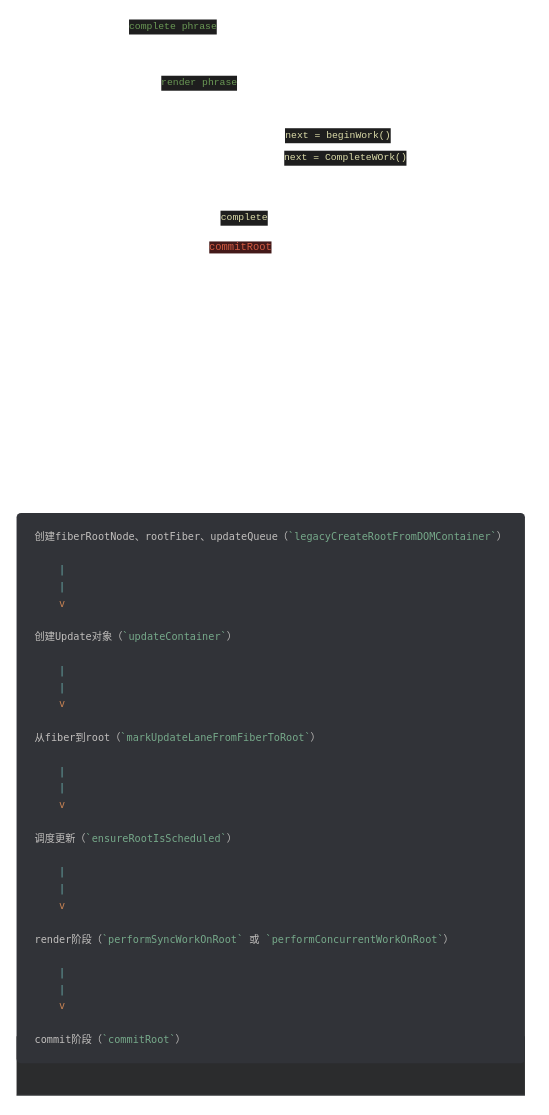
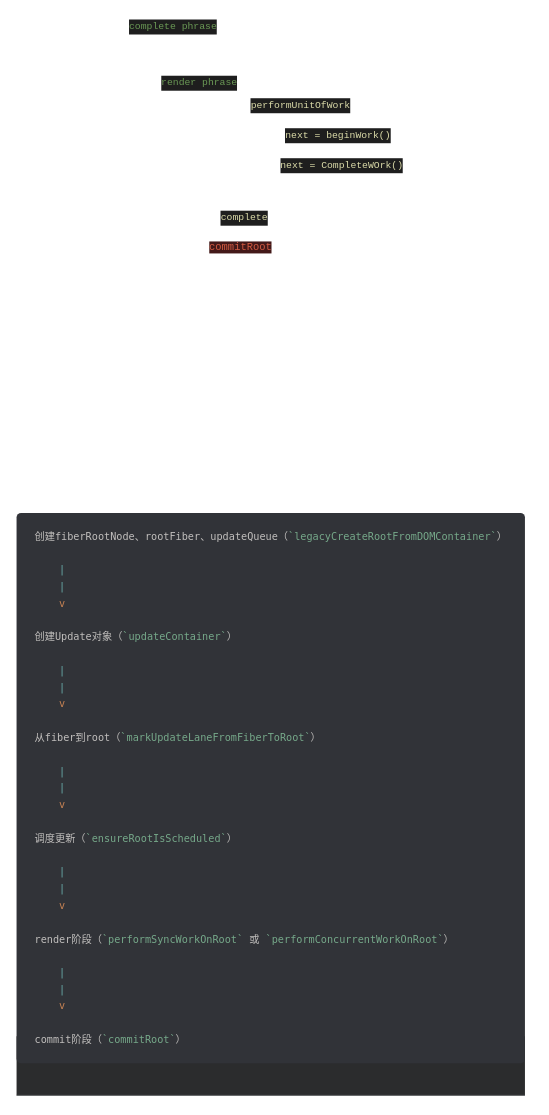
+ <mxCell id="4" value="&lt;div style=&quot;color: rgb(212 , 212 , 212) ; background-color: rgb(30 , 30 , 30) ; font-family: &amp;#34;source code pro&amp;#34; , &amp;#34;menlo&amp;#34; , &amp;#34;monaco&amp;#34; , &amp;#34;courier new&amp;#34; , monospace , &amp;#34;menlo&amp;#34; , &amp;#34;monaco&amp;#34; , &amp;#34;courier new&amp;#34; , monospace ; font-size: 13px ; line-height: 20px&quot;&gt;&lt;span style=&quot;color: #dcdcaa&quot;&gt;performUnitOfWork&lt;/span&gt;&lt;/div&gt;" style="text;html=1;align=center;verticalAlign=middle;resizable=0;points=[];autosize=1;strokeColor=none;fillColor=none;" vertex="1" parent="1"><mxGeometry x="325" y="125" width="150" height="30" as="geometry" /></mxCell>
- <mxCell id="6" value="&lt;div style=&quot;background-color: rgb(30 , 30 , 30) ; font-family: &amp;#34;source code pro&amp;#34; , &amp;#34;menlo&amp;#34; , &amp;#34;monaco&amp;#34; , &amp;#34;courier new&amp;#34; , monospace , &amp;#34;menlo&amp;#34; , &amp;#34;monaco&amp;#34; , &amp;#34;courier new&amp;#34; , monospace ; font-size: 13px ; line-height: 20px&quot;&gt;&lt;font color=&quot;#dcdcaa&quot;&gt;next = CompleteWOrk()&lt;/font&gt;&lt;/div&gt;" style="text;html=1;align=center;verticalAlign=middle;resizable=0;points=[];autosize=1;strokeColor=none;fillColor=none;" vertex="1" parent="1"><mxGeometry x="370" y="195" width="180" height="30" as="geometry" /></mxCell>
+ <mxCell id="6" value="&lt;div style=&quot;background-color: rgb(30 , 30 , 30) ; font-family: &amp;#34;source code pro&amp;#34; , &amp;#34;menlo&amp;#34; , &amp;#34;monaco&amp;#34; , &amp;#34;courier new&amp;#34; , monospace , &amp;#34;menlo&amp;#34; , &amp;#34;monaco&amp;#34; , &amp;#34;courier new&amp;#34; , monospace ; font-size: 13px ; line-height: 20px&quot;&gt;&lt;font color=&quot;#dcdcaa&quot;&gt;next = CompleteWOrk()&lt;/font&gt;&lt;/div&gt;" style="text;html=1;align=center;verticalAlign=middle;resizable=0;points=[];autosize=1;strokeColor=none;fillColor=none;" vertex="1" parent="1"><mxGeometry x="365" y="205" width="180" height="30" as="geometry" /></mxCell>
